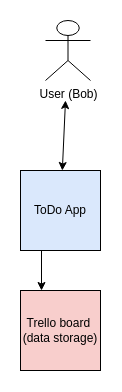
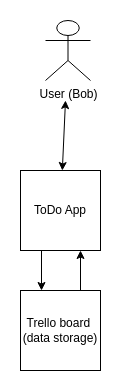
- <mxCell id="3" value="ToDo App" style="whiteSpace=wrap;html=1;aspect=fixed;fillColor=#dae8fc;" vertex="1" parent="1"><mxGeometry x="20" y="170" width="80" height="80" as="geometry" /></mxCell>
+ <mxCell id="3" value="ToDo App" style="whiteSpace=wrap;html=1;aspect=fixed;" vertex="1" parent="1"><mxGeometry x="20" y="170" width="80" height="80" as="geometry" /></mxCell>
+ <mxCell id="6" value="" style="endArrow=classic;html=1;rounded=0;exitX=0.75;exitY=0;exitDx=0;exitDy=0;entryX=0.75;entryY=1;entryDx=0;entryDy=0;" edge="1" parent="1" source="4" target="3"><mxGeometry width="50" height="50" relative="1" as="geometry"><mxPoint x="195" y="400" as="sourcePoint" /><mxPoint x="245" y="350" as="targetPoint" /></mxGeometry></mxCell>
- <mxCell id="4" value="Trello board&amp;nbsp; (data storage)" style="whiteSpace=wrap;html=1;aspect=fixed;fillColor=#f8cecc;" vertex="1" parent="1"><mxGeometry x="20" y="290" width="80" height="80" as="geometry" /></mxCell>
+ <mxCell id="4" value="Trello board&amp;nbsp; (data storage)" style="whiteSpace=wrap;html=1;aspect=fixed;" vertex="1" parent="1"><mxGeometry x="20" y="290" width="80" height="80" as="geometry" /></mxCell>
